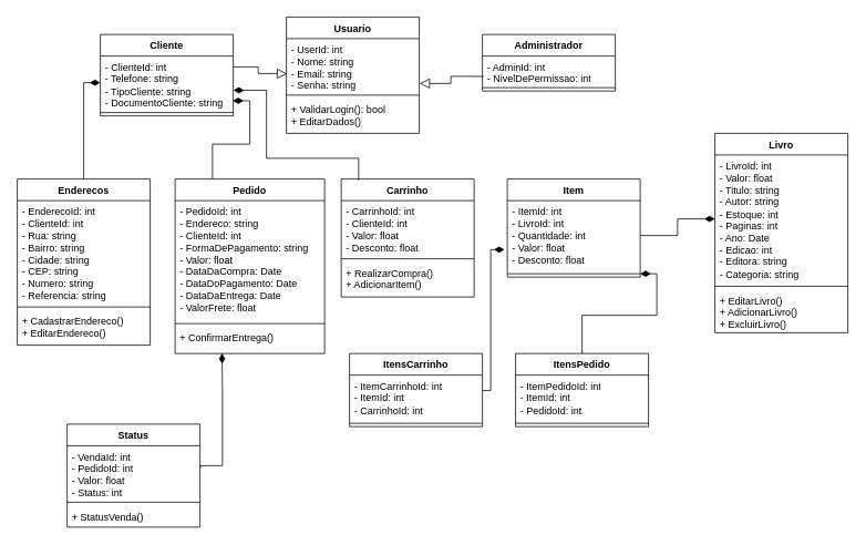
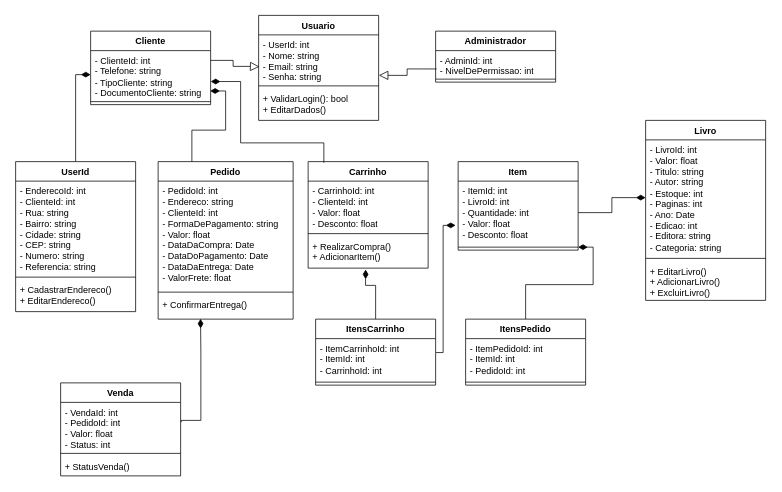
- <mxCell id="14" value="Enderecos" style="swimlane;fontStyle=1;align=center;verticalAlign=top;childLayout=stackLayout;horizontal=1;startSize=26;horizontalStack=0;resizeParent=1;resizeParentMax=0;resizeLast=0;collapsible=1;marginBottom=0;whiteSpace=wrap;html=1;" vertex="1" parent="1"><mxGeometry x="20" y="215" width="160" height="200" as="geometry" /></mxCell>
+ <mxCell id="14" value="UserId" style="swimlane;fontStyle=1;align=center;verticalAlign=top;childLayout=stackLayout;horizontal=1;startSize=26;horizontalStack=0;resizeParent=1;resizeParentMax=0;resizeLast=0;collapsible=1;marginBottom=0;whiteSpace=wrap;html=1;" vertex="1" parent="1"><mxGeometry x="20" y="215" width="160" height="200" as="geometry" /></mxCell>
+ <mxCell id="37" value="" style="edgeStyle=orthogonalEdgeStyle;rounded=0;orthogonalLoop=1;jettySize=auto;html=1;entryX=0.479;entryY=1.044;entryDx=0;entryDy=0;entryPerimeter=0;endArrow=diamondThin;endFill=1;endSize=10;" edge="1" parent="1" source="38" target="25"><mxGeometry relative="1" as="geometry"><Array as="points"><mxPoint x="500" y="380" /><mxPoint x="487" y="380" /></Array></mxGeometry></mxCell>
- <mxCell id="18" value="Status" style="swimlane;fontStyle=1;align=center;verticalAlign=top;childLayout=stackLayout;horizontal=1;startSize=26;horizontalStack=0;resizeParent=1;resizeParentMax=0;resizeLast=0;collapsible=1;marginBottom=0;whiteSpace=wrap;html=1;" vertex="1" parent="1"><mxGeometry x="80" y="510" width="160" height="124" as="geometry" /></mxCell>
+ <mxCell id="18" value="Venda" style="swimlane;fontStyle=1;align=center;verticalAlign=top;childLayout=stackLayout;horizontal=1;startSize=26;horizontalStack=0;resizeParent=1;resizeParentMax=0;resizeLast=0;collapsible=1;marginBottom=0;whiteSpace=wrap;html=1;" vertex="1" parent="1"><mxGeometry x="80" y="510" width="160" height="124" as="geometry" /></mxCell>
